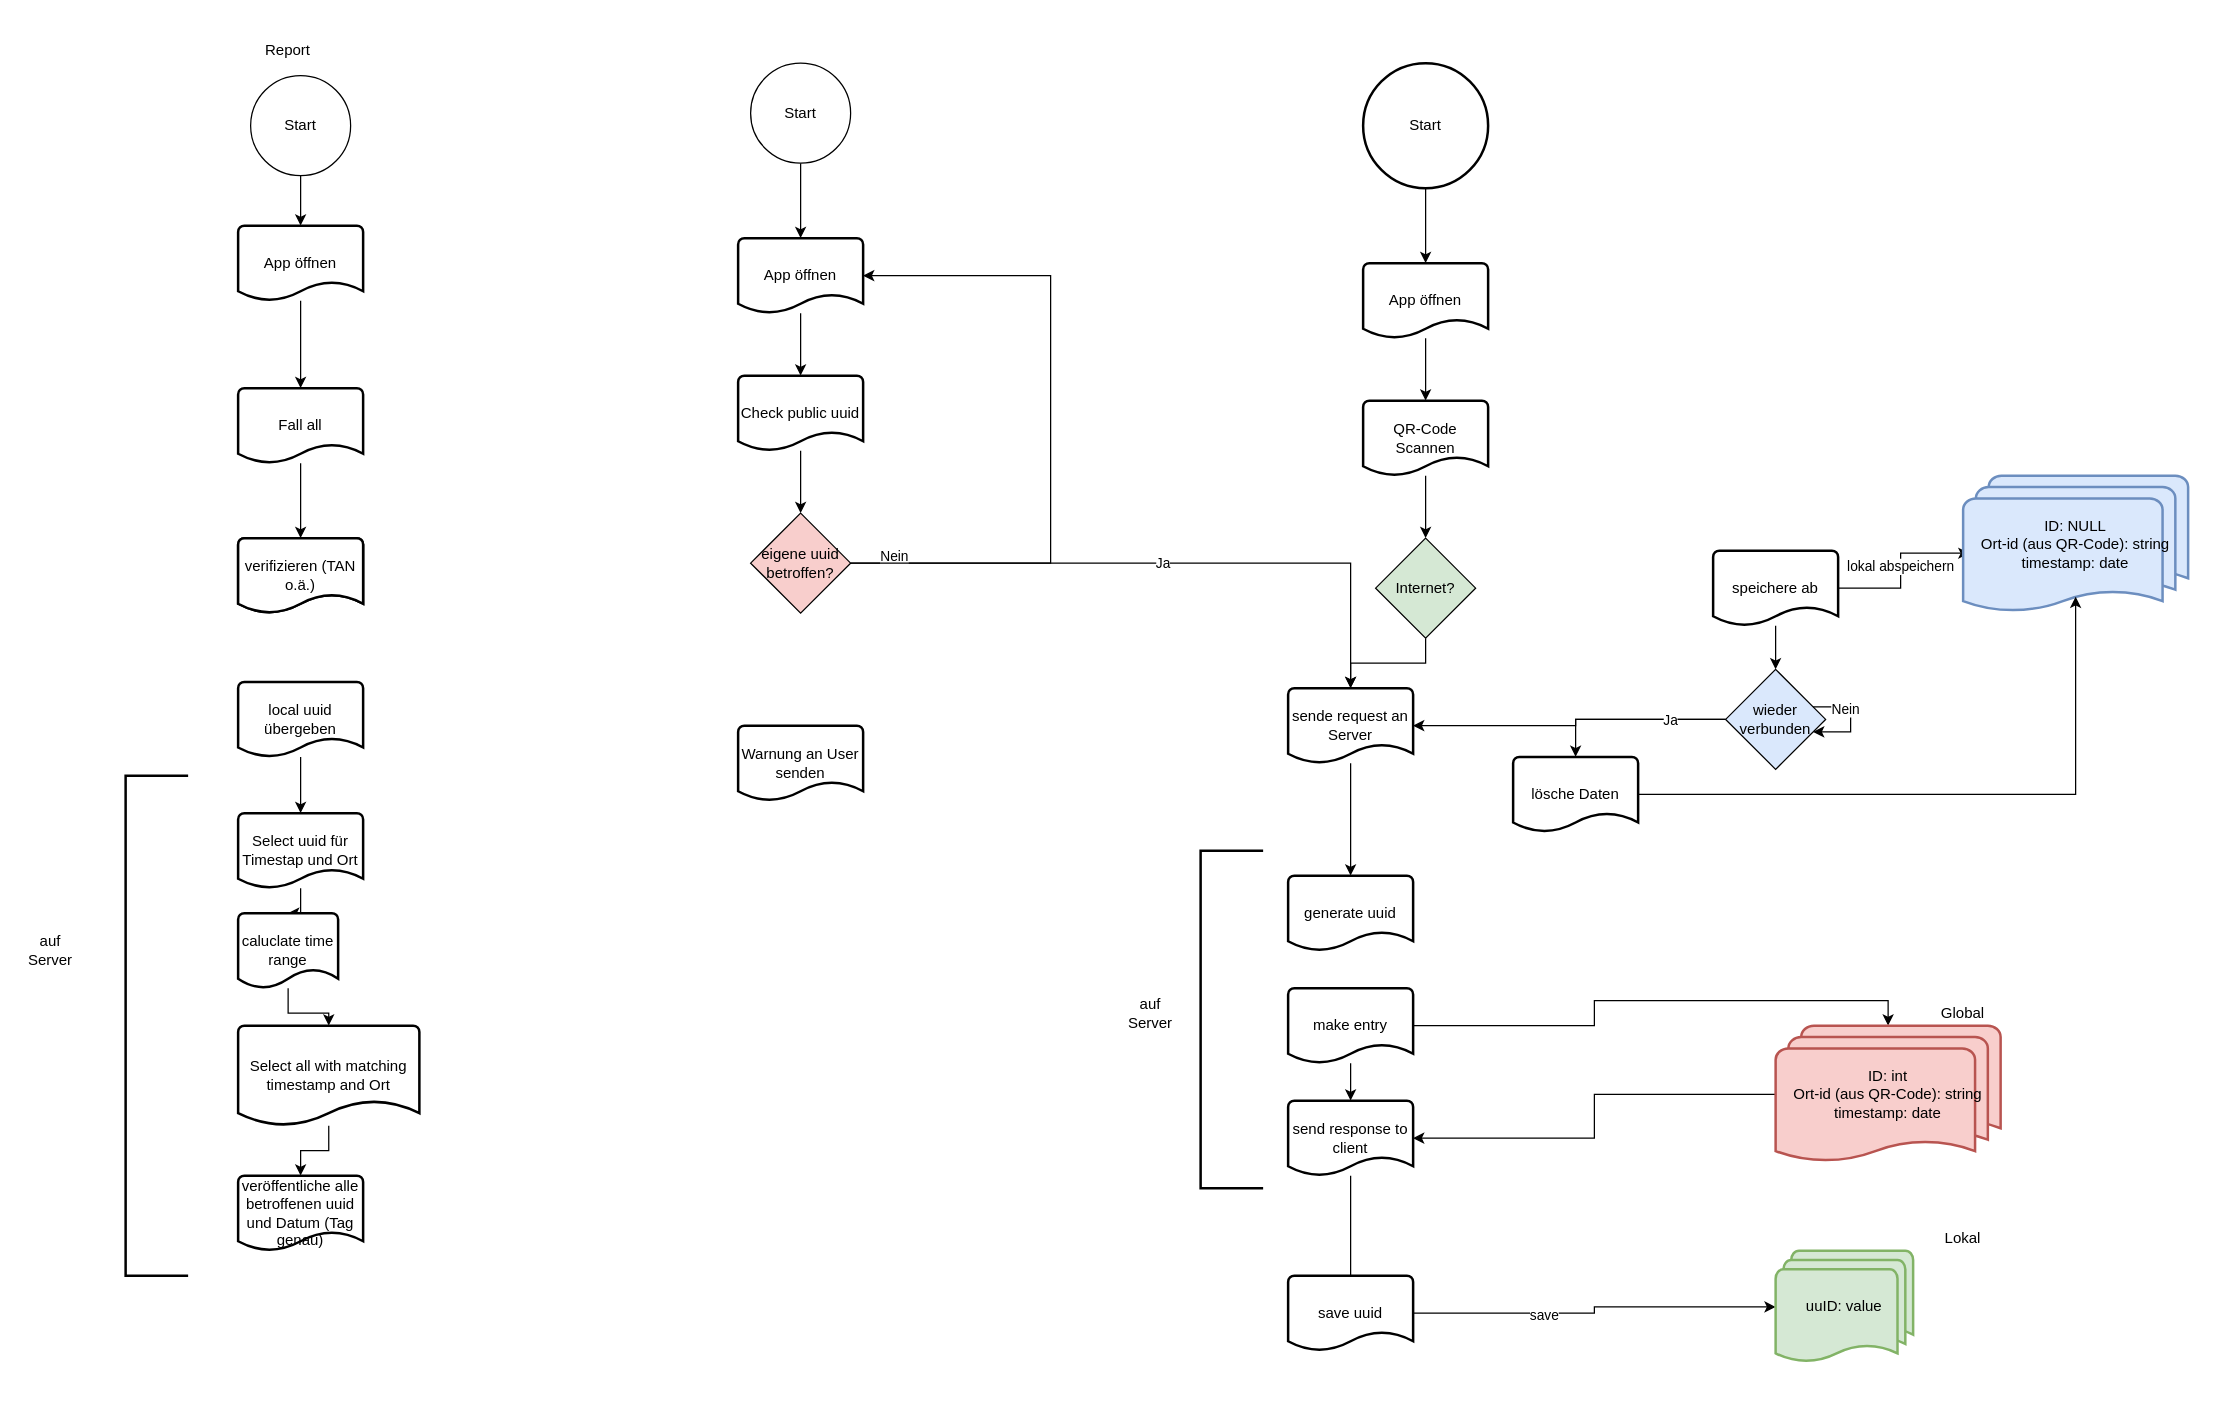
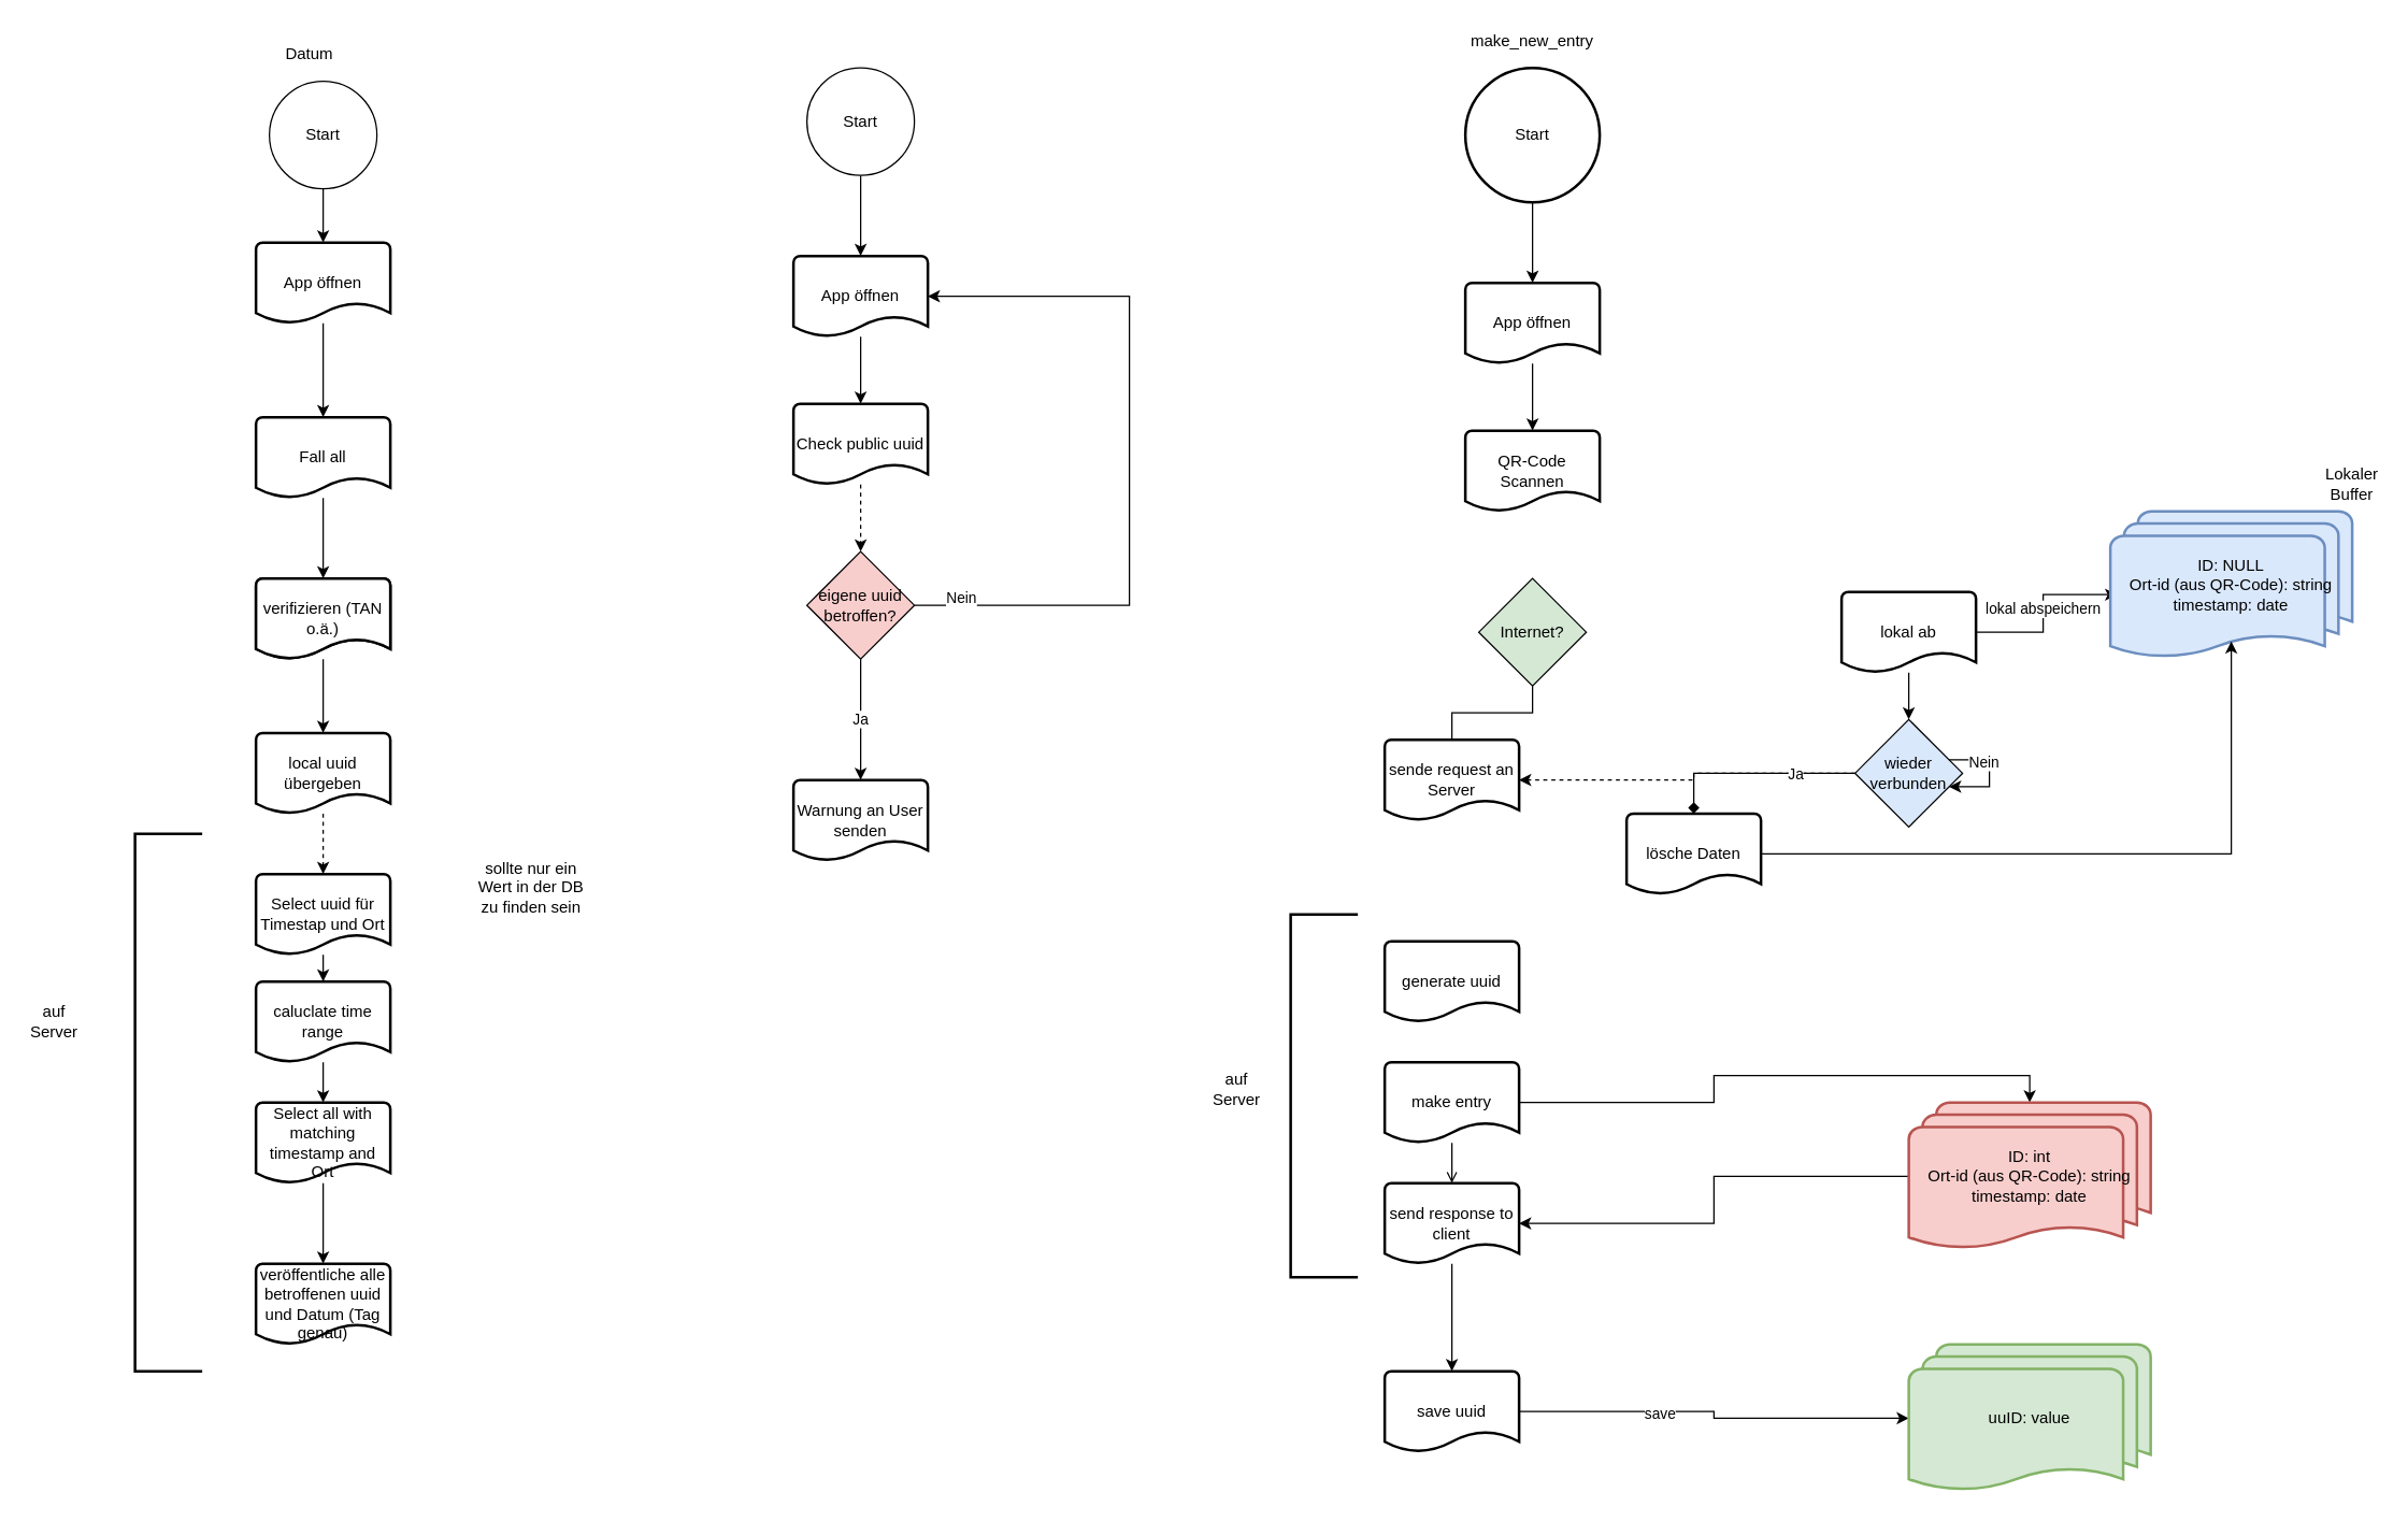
+ <mxCell id="72" value="make_new_entry" style="text;html=1;strokeColor=none;fillColor=none;align=center;verticalAlign=middle;whiteSpace=wrap;rounded=0;" vertex="1" parent="1"><mxGeometry x="1120" width="40" height="20" as="geometry" y="20" /></mxCell>
- <mxCell id="71" value="Report" style="text;html=1;strokeColor=none;fillColor=none;align=center;verticalAlign=middle;whiteSpace=wrap;rounded=0;" vertex="1" parent="1"><mxGeometry x="210" y="30" width="40" height="20" as="geometry" /></mxCell>
+ <mxCell id="71" value="Datum" style="text;html=1;strokeColor=none;fillColor=none;align=center;verticalAlign=middle;whiteSpace=wrap;rounded=0;" vertex="1" parent="1"><mxGeometry x="210" y="30" width="40" height="20" as="geometry" /></mxCell>
+ <mxCell id="57" value="Lokaler Buffer" style="text;html=1;strokeColor=none;fillColor=none;align=center;verticalAlign=middle;whiteSpace=wrap;rounded=0;" vertex="1" parent="1"><mxGeometry x="1730" y="350" width="40" height="20" as="geometry" /></mxCell>
- <mxCell id="50" style="edgeStyle=orthogonalEdgeStyle;rounded=0;orthogonalLoop=1;jettySize=auto;html=1;" edge="1" parent="1" source="51" target="55"><mxGeometry relative="1" as="geometry" /></mxCell>
+ <mxCell id="50" style="edgeStyle=orthogonalEdgeStyle;rounded=0;orthogonalLoop=1;jettySize=auto;html=1;dashed=1;" edge="1" parent="1" source="51" target="55"><mxGeometry relative="1" as="geometry" /></mxCell>
- <mxCell id="6" style="edgeStyle=orthogonalEdgeStyle;rounded=0;orthogonalLoop=1;jettySize=auto;html=1;" edge="1" parent="1" source="7" target="61"><mxGeometry relative="1" as="geometry" /></mxCell>
- <mxCell id="54" value="Ja" style="edgeStyle=orthogonalEdgeStyle;rounded=0;orthogonalLoop=1;jettySize=auto;html=1;" edge="1" parent="1" source="55" target="13"><mxGeometry relative="1" as="geometry" /></mxCell>
+ <mxCell id="54" value="Ja" style="edgeStyle=orthogonalEdgeStyle;rounded=0;orthogonalLoop=1;jettySize=auto;html=1;" edge="1" parent="1" source="55" target="56"><mxGeometry relative="1" as="geometry" /></mxCell>
- <mxCell id="10" value="speichere ab" style="strokeWidth=2;html=1;shape=mxgraph.flowchart.document2;whiteSpace=wrap;size=0.25;" vertex="1" parent="1"><mxGeometry x="1370" y="440" width="100" height="60" as="geometry" /></mxCell>
+ <mxCell id="10" value="lokal ab" style="strokeWidth=2;html=1;shape=mxgraph.flowchart.document2;whiteSpace=wrap;size=0.25;" vertex="1" parent="1"><mxGeometry x="1370" y="440" width="100" height="60" as="geometry" /></mxCell>
+ <mxCell id="35" style="edgeStyle=orthogonalEdgeStyle;rounded=0;orthogonalLoop=1;jettySize=auto;html=1;" edge="1" parent="1" source="36" target="38"><mxGeometry relative="1" as="geometry" /></mxCell>
- <mxCell id="60" style="edgeStyle=orthogonalEdgeStyle;rounded=0;orthogonalLoop=1;jettySize=auto;html=1;exitX=0.5;exitY=1;exitDx=0;exitDy=0;" edge="1" parent="1" source="61" target="13"><mxGeometry relative="1" as="geometry" /></mxCell>
+ <mxCell id="60" style="edgeStyle=orthogonalEdgeStyle;rounded=0;orthogonalLoop=1;jettySize=auto;html=1;exitX=0.5;exitY=1;exitDx=0;exitDy=0;endArrow=none;" edge="1" parent="1" source="61" target="13"><mxGeometry relative="1" as="geometry" /></mxCell>
- <mxCell id="62" style="edgeStyle=orthogonalEdgeStyle;rounded=0;orthogonalLoop=1;jettySize=auto;html=1;entryX=1;entryY=0.5;entryDx=0;entryDy=0;" edge="1" parent="1" source="65" target="13"><mxGeometry relative="1" as="geometry"><Array as="points"><mxPoint x="1260" y="575" /><mxPoint x="1260" y="580" /></Array></mxGeometry></mxCell>
+ <mxCell id="62" style="edgeStyle=orthogonalEdgeStyle;rounded=0;orthogonalLoop=1;jettySize=auto;html=1;entryX=1;entryY=0.5;entryDx=0;entryDy=0;dashed=1;" edge="1" parent="1" source="65" target="13"><mxGeometry relative="1" as="geometry"><Array as="points"><mxPoint x="1260" y="575" /><mxPoint x="1260" y="580" /></Array></mxGeometry></mxCell>
- <mxCell id="63" style="edgeStyle=orthogonalEdgeStyle;rounded=0;orthogonalLoop=1;jettySize=auto;html=1;entryX=0.5;entryY=0;entryDx=0;entryDy=0;" edge="1" parent="1" source="65" target="67"><mxGeometry relative="1" as="geometry" /></mxCell>
+ <mxCell id="63" style="edgeStyle=orthogonalEdgeStyle;rounded=0;orthogonalLoop=1;jettySize=auto;html=1;entryX=0.5;entryY=0;entryDx=0;entryDy=0;endArrow=diamond;" edge="1" parent="1" source="65" target="67"><mxGeometry relative="1" as="geometry" /></mxCell>
- <mxCell id="37" style="edgeStyle=orthogonalEdgeStyle;rounded=0;orthogonalLoop=1;jettySize=auto;html=1;entryX=0.5;entryY=0;entryDx=0;entryDy=0;" edge="1" parent="1" source="38" target="42"><mxGeometry relative="1" as="geometry" /></mxCell>
+ <mxCell id="37" style="edgeStyle=orthogonalEdgeStyle;rounded=0;orthogonalLoop=1;jettySize=auto;html=1;entryX=0.5;entryY=0;entryDx=0;entryDy=0;dashed=1;" edge="1" parent="1" source="38" target="42"><mxGeometry relative="1" as="geometry" /></mxCell>
- <mxCell id="12" style="edgeStyle=orthogonalEdgeStyle;rounded=0;orthogonalLoop=1;jettySize=auto;html=1;" edge="1" parent="1" source="13" target="14"><mxGeometry relative="1" as="geometry" /></mxCell>
+ <mxCell id="70" value="sollte nur ein Wert in der DB zu finden sein" style="text;html=1;strokeColor=none;fillColor=none;align=center;verticalAlign=middle;whiteSpace=wrap;rounded=0;" vertex="1" parent="1"><mxGeometry x="350" y="650" width="90" height="20" as="geometry" /></mxCell>
- <mxCell id="74" value="caluclate time range" style="strokeWidth=2;html=1;shape=mxgraph.flowchart.document2;whiteSpace=wrap;size=0.25;" vertex="1" parent="1"><mxGeometry x="190" y="730" width="80" height="60" as="geometry" /></mxCell>
+ <mxCell id="74" value="caluclate time range" style="strokeWidth=2;html=1;shape=mxgraph.flowchart.document2;whiteSpace=wrap;size=0.25;" vertex="1" parent="1"><mxGeometry x="190" y="730" width="100" height="60" as="geometry" /></mxCell>
- <mxCell id="58" value="Global" style="text;html=1;strokeColor=none;fillColor=none;align=center;verticalAlign=middle;whiteSpace=wrap;rounded=0;" vertex="1" parent="1"><mxGeometry x="1550" y="800" width="40" height="20" as="geometry" /></mxCell>
- <mxCell id="44" value="Select all with matching timestamp and Ort" style="strokeWidth=2;html=1;shape=mxgraph.flowchart.document2;whiteSpace=wrap;size=0.25;" vertex="1" parent="1"><mxGeometry x="190" y="820" width="145" height="80" as="geometry" /></mxCell>
+ <mxCell id="44" value="Select all with matching timestamp and Ort" style="strokeWidth=2;html=1;shape=mxgraph.flowchart.document2;whiteSpace=wrap;size=0.25;" vertex="1" parent="1"><mxGeometry x="190" y="820" width="100" height="60" as="geometry" /></mxCell>
- <mxCell id="17" style="edgeStyle=orthogonalEdgeStyle;rounded=0;orthogonalLoop=1;jettySize=auto;html=1;" edge="1" parent="1" source="19" target="21"><mxGeometry relative="1" as="geometry" /></mxCell>
+ <mxCell id="17" style="edgeStyle=orthogonalEdgeStyle;rounded=0;orthogonalLoop=1;jettySize=auto;html=1;endArrow=open;" edge="1" parent="1" source="19" target="21"><mxGeometry relative="1" as="geometry" /></mxCell>
- <mxCell id="59" value="Lokal" style="text;html=1;strokeColor=none;fillColor=none;align=center;verticalAlign=middle;whiteSpace=wrap;rounded=0;" vertex="1" parent="1"><mxGeometry x="1550" y="980" width="40" height="20" as="geometry" /></mxCell>
- <mxCell id="20" style="edgeStyle=orthogonalEdgeStyle;rounded=0;orthogonalLoop=1;jettySize=auto;html=1;endArrow=none;" edge="1" parent="1" source="21" target="26"><mxGeometry relative="1" as="geometry" /></mxCell>
+ <mxCell id="20" style="edgeStyle=orthogonalEdgeStyle;rounded=0;orthogonalLoop=1;jettySize=auto;html=1;" edge="1" parent="1" source="21" target="26"><mxGeometry relative="1" as="geometry" /></mxCell>
- <mxCell id="27" value="uuID: value" style="strokeWidth=2;html=1;shape=mxgraph.flowchart.multi-document;whiteSpace=wrap;fillColor=#d5e8d4;strokeColor=#82b366;" vertex="1" parent="1"><mxGeometry x="1420" y="1000" width="110" height="90" as="geometry" /></mxCell>
+ <mxCell id="27" value="uuID: value" style="strokeWidth=2;html=1;shape=mxgraph.flowchart.multi-document;whiteSpace=wrap;fillColor=#d5e8d4;strokeColor=#82b366;" vertex="1" parent="1"><mxGeometry x="1420" y="1000" width="180" height="110" as="geometry" /></mxCell>
